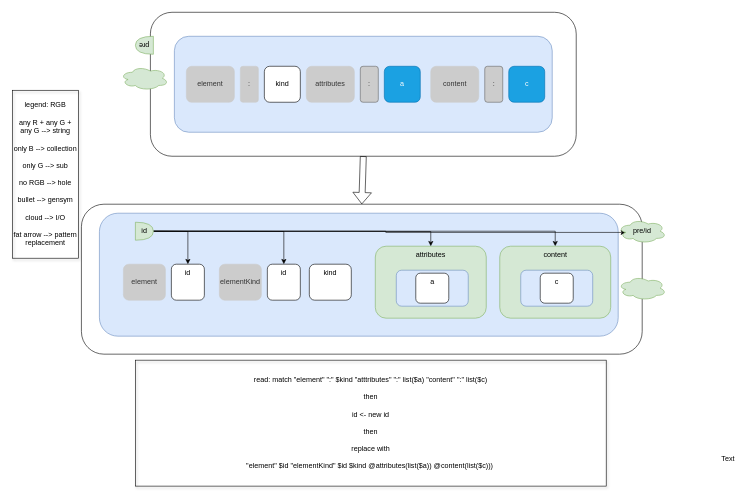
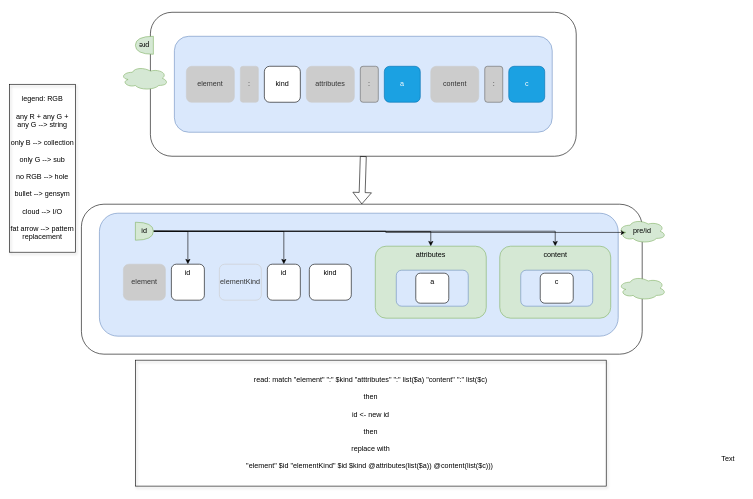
- <mxCell id="29" value="legend: RGB&lt;br&gt;&lt;br&gt;any R + any G + any G --&amp;gt; string&lt;br&gt;&lt;br&gt;only B --&amp;gt; collection&lt;br&gt;&lt;br&gt;only G --&amp;gt; sub&lt;br&gt;&lt;br&gt;no RGB --&amp;gt; hole&lt;br&gt;&lt;br&gt;bullet --&amp;gt; gensym&lt;br&gt;&lt;br&gt;cloud --&amp;gt; I/O&lt;br&gt;&lt;br&gt;fat arrow --&amp;gt; pattern replacement" style="text;html=1;strokeColor=#000000;fillColor=none;align=center;verticalAlign=middle;whiteSpace=wrap;rounded=0;shadow=1;" vertex="1" parent="1"><mxGeometry x="20" y="150" width="110" height="280" as="geometry" /></mxCell>
+ <mxCell id="29" value="legend: RGB&lt;br&gt;&lt;br&gt;any R + any G + any G --&amp;gt; string&lt;br&gt;&lt;br&gt;only B --&amp;gt; collection&lt;br&gt;&lt;br&gt;only G --&amp;gt; sub&lt;br&gt;&lt;br&gt;no RGB --&amp;gt; hole&lt;br&gt;&lt;br&gt;bullet --&amp;gt; gensym&lt;br&gt;&lt;br&gt;cloud --&amp;gt; I/O&lt;br&gt;&lt;br&gt;fat arrow --&amp;gt; pattern replacement" style="text;html=1;strokeColor=#000000;fillColor=none;align=center;verticalAlign=middle;whiteSpace=wrap;rounded=0;shadow=1;" vertex="1" parent="1"><mxGeometry x="15" y="140" width="110" height="280" as="geometry" /></mxCell>
- <mxCell id="20" value="elementKind" style="rounded=1;whiteSpace=wrap;html=1;fillColor=#CCCCCC;strokeColor=#CCCCCC;fontColor=#333333;" vertex="1" parent="1"><mxGeometry x="365" y="440" width="70" height="60" as="geometry" /></mxCell>
+ <mxCell id="20" value="elementKind" style="rounded=1;whiteSpace=wrap;html=1;fillColor=#dae8fc;strokeColor=#CCCCCC;fontColor=#333333;" vertex="1" parent="1"><mxGeometry x="365" y="440" width="70" height="60" as="geometry" /></mxCell>
